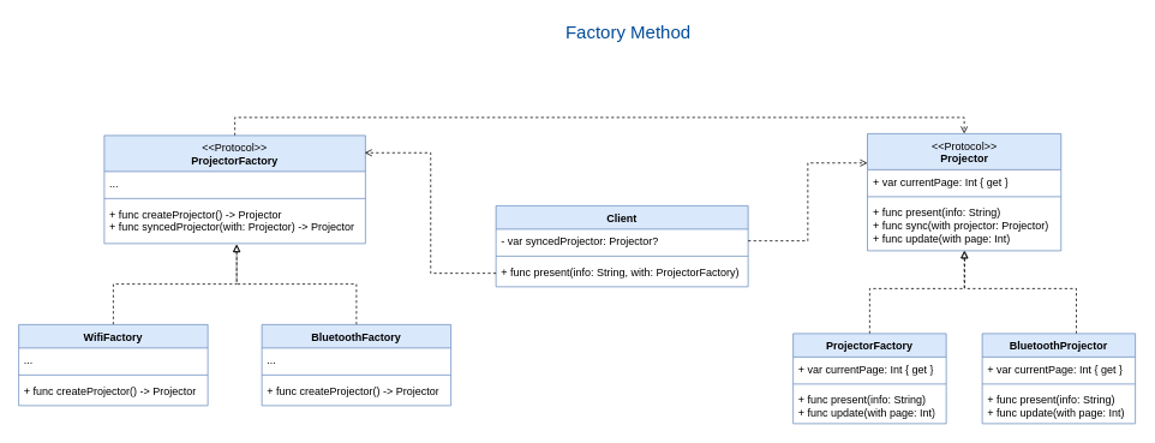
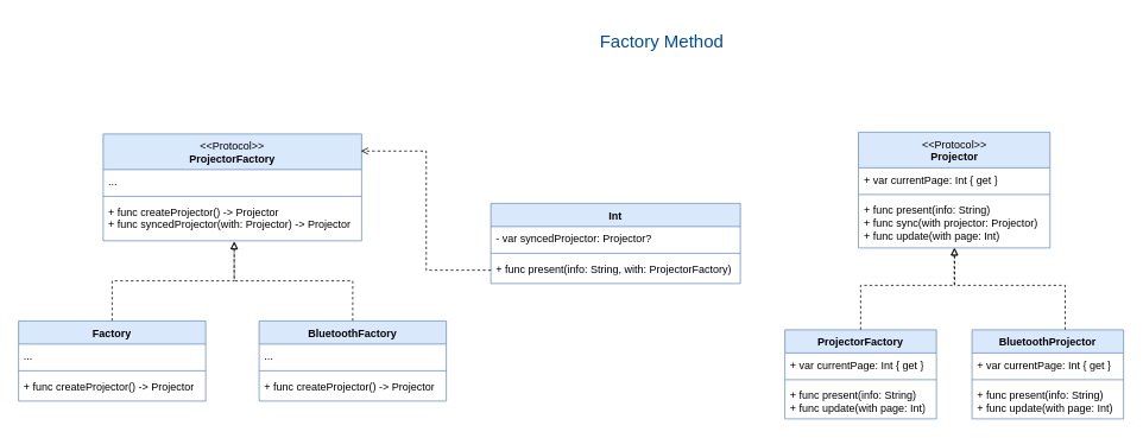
- <mxCell id="17" value="Factory Method" style="text;html=1;strokeColor=none;fillColor=none;align=center;verticalAlign=middle;whiteSpace=wrap;rounded=0;fontSize=20;fontColor=#004C99;" vertex="1" parent="1"><mxGeometry x="584" y="20" width="226" height="30" as="geometry" /></mxCell>
+ <mxCell id="17" value="Factory Method" style="text;html=1;strokeColor=none;fillColor=none;align=center;verticalAlign=middle;whiteSpace=wrap;rounded=0;fontSize=20;fontColor=#004C99;" vertex="1" parent="1"><mxGeometry x="629" y="30" width="226" height="30" as="geometry" /></mxCell>
- <mxCell id="2" style="edgeStyle=orthogonalEdgeStyle;rounded=0;orthogonalLoop=1;jettySize=auto;html=1;exitX=0.5;exitY=0;exitDx=0;exitDy=0;entryX=0.5;entryY=0;entryDx=0;entryDy=0;endArrow=open;endFill=0;dashed=1;" edge="1" parent="1" source="3" target="18"><mxGeometry relative="1" as="geometry" /></mxCell>
- <mxCell id="36" style="edgeStyle=orthogonalEdgeStyle;rounded=0;orthogonalLoop=1;jettySize=auto;html=1;exitX=1;exitY=0.5;exitDx=0;exitDy=0;entryX=0;entryY=0.25;entryDx=0;entryDy=0;endArrow=open;endFill=0;dashed=1;" edge="1" parent="1" source="33" target="18"><mxGeometry relative="1" as="geometry" /></mxCell>
- <mxCell id="32" value="Client" style="swimlane;fontStyle=1;align=center;verticalAlign=top;childLayout=stackLayout;horizontal=1;startSize=26;horizontalStack=0;resizeParent=1;resizeParentMax=0;resizeLast=0;collapsible=1;marginBottom=0;whiteSpace=wrap;html=1;fillColor=#dae8fc;strokeColor=#6c8ebf;" vertex="1" parent="1"><mxGeometry x="550" y="228" width="280" height="90" as="geometry" /></mxCell>
+ <mxCell id="32" value="Int" style="swimlane;fontStyle=1;align=center;verticalAlign=top;childLayout=stackLayout;horizontal=1;startSize=26;horizontalStack=0;resizeParent=1;resizeParentMax=0;resizeLast=0;collapsible=1;marginBottom=0;whiteSpace=wrap;html=1;fillColor=#dae8fc;strokeColor=#6c8ebf;" vertex="1" parent="1"><mxGeometry x="550" y="228" width="280" height="90" as="geometry" /></mxCell>
- <mxCell id="8" value="WifiFactory" style="swimlane;fontStyle=1;align=center;verticalAlign=top;childLayout=stackLayout;horizontal=1;startSize=26;horizontalStack=0;resizeParent=1;resizeParentMax=0;resizeLast=0;collapsible=1;marginBottom=0;whiteSpace=wrap;html=1;fillColor=#dae8fc;strokeColor=#6c8ebf;" vertex="1" parent="1"><mxGeometry x="20" y="360" width="210" height="90" as="geometry" /></mxCell>
+ <mxCell id="8" value="Factory" style="swimlane;fontStyle=1;align=center;verticalAlign=top;childLayout=stackLayout;horizontal=1;startSize=26;horizontalStack=0;resizeParent=1;resizeParentMax=0;resizeLast=0;collapsible=1;marginBottom=0;whiteSpace=wrap;html=1;fillColor=#dae8fc;strokeColor=#6c8ebf;" vertex="1" parent="1"><mxGeometry x="20" y="360" width="210" height="90" as="geometry" /></mxCell>
